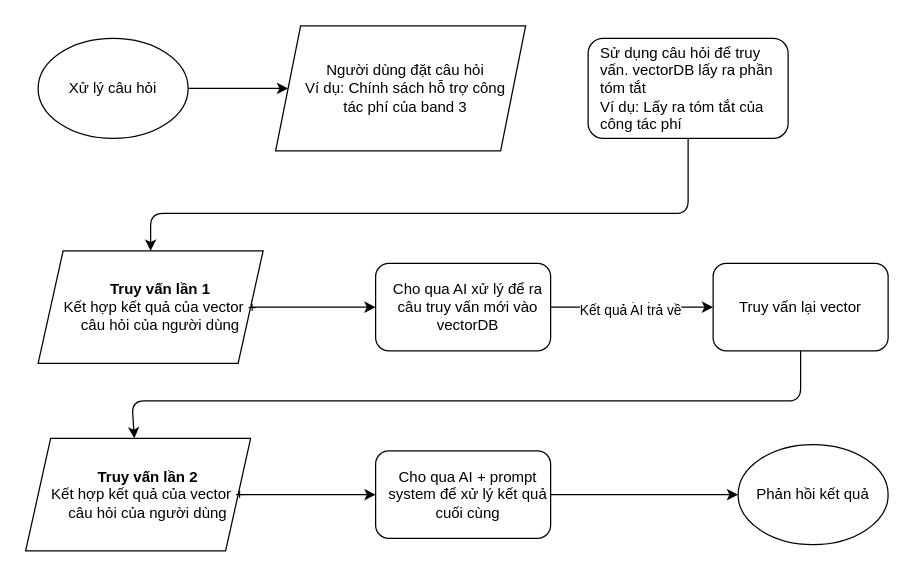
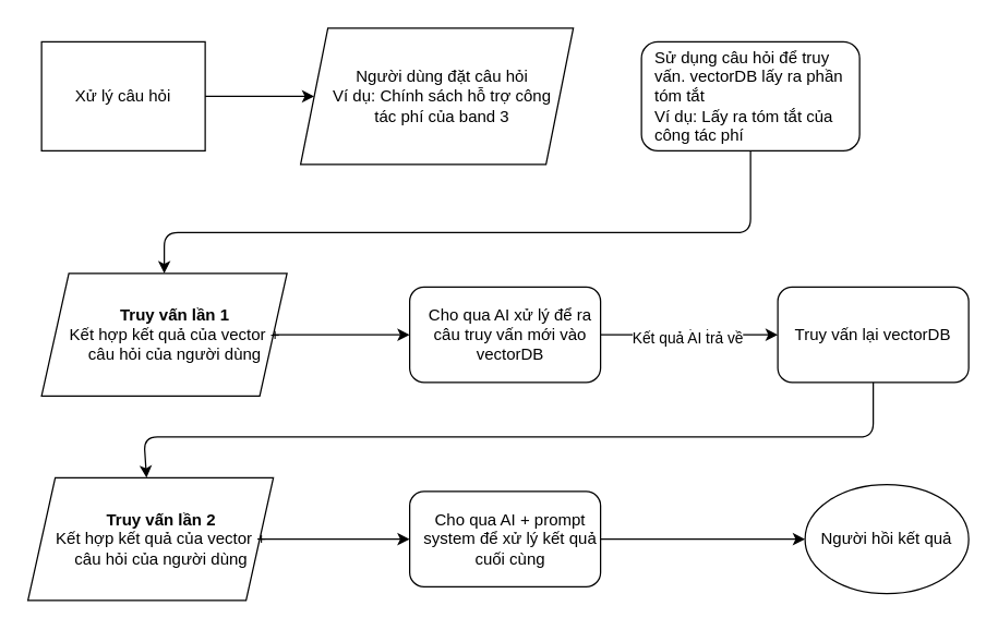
- <mxCell id="3" value="Xử lý câu hỏi" style="ellipse;whiteSpace=wrap;html=1;" vertex="1" parent="2"><mxGeometry x="10" y="10" width="120" height="80" as="geometry" /></mxCell>
+ <mxCell id="3" value="Xử lý câu hỏi" style="whiteSpace=wrap;html=1;rounded=0;" vertex="1" parent="2"><mxGeometry x="10" y="10" width="120" height="80" as="geometry" /></mxCell>
- <mxCell id="11" value="Truy vấn lại vector" style="rounded=1;whiteSpace=wrap;html=1;" vertex="1" parent="2"><mxGeometry x="550" y="190" width="140" height="70" as="geometry" /></mxCell>
+ <mxCell id="11" value="Truy vấn lại vectorDB" style="rounded=1;whiteSpace=wrap;html=1;" vertex="1" parent="2"><mxGeometry x="550" y="190" width="140" height="70" as="geometry" /></mxCell>
- <mxCell id="19" value="Phản hồi kết quả" style="ellipse;whiteSpace=wrap;html=1;" vertex="1" parent="2"><mxGeometry x="570" y="335" width="120" height="80" as="geometry" /></mxCell>
+ <mxCell id="19" value="Người hồi kết quả" style="ellipse;whiteSpace=wrap;html=1;" vertex="1" parent="2"><mxGeometry x="570" y="335" width="120" height="80" as="geometry" /></mxCell>
